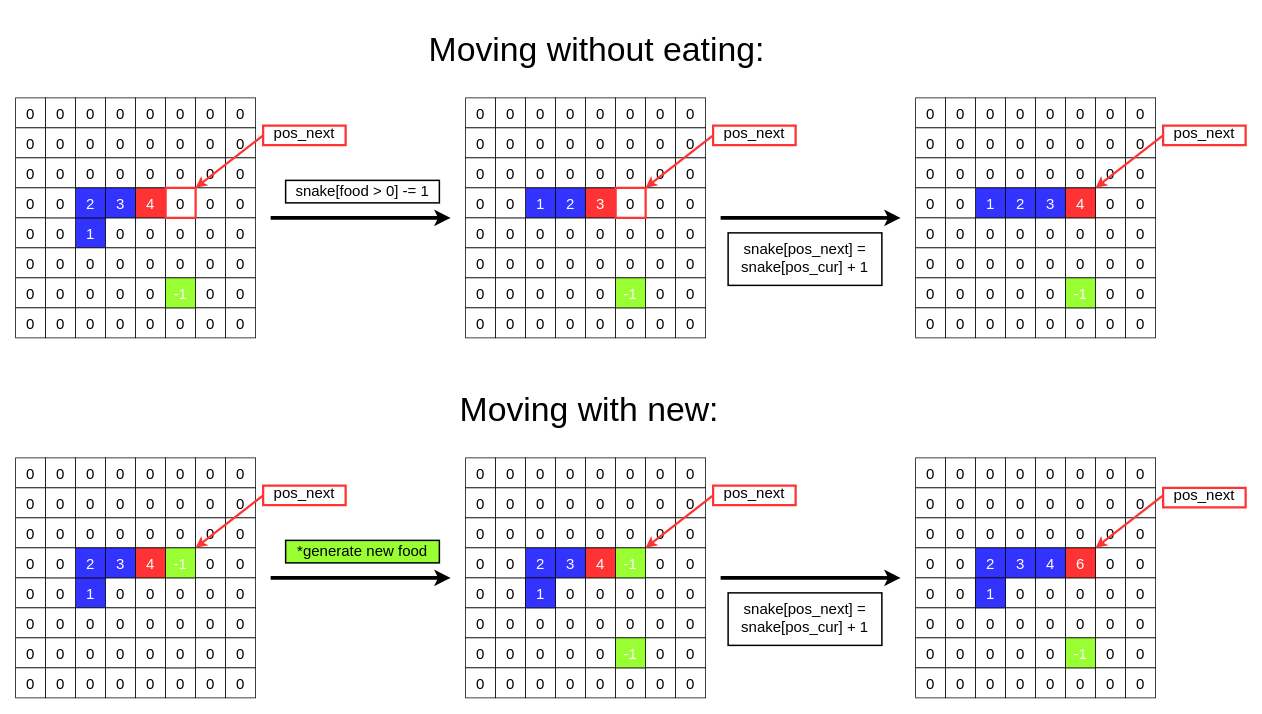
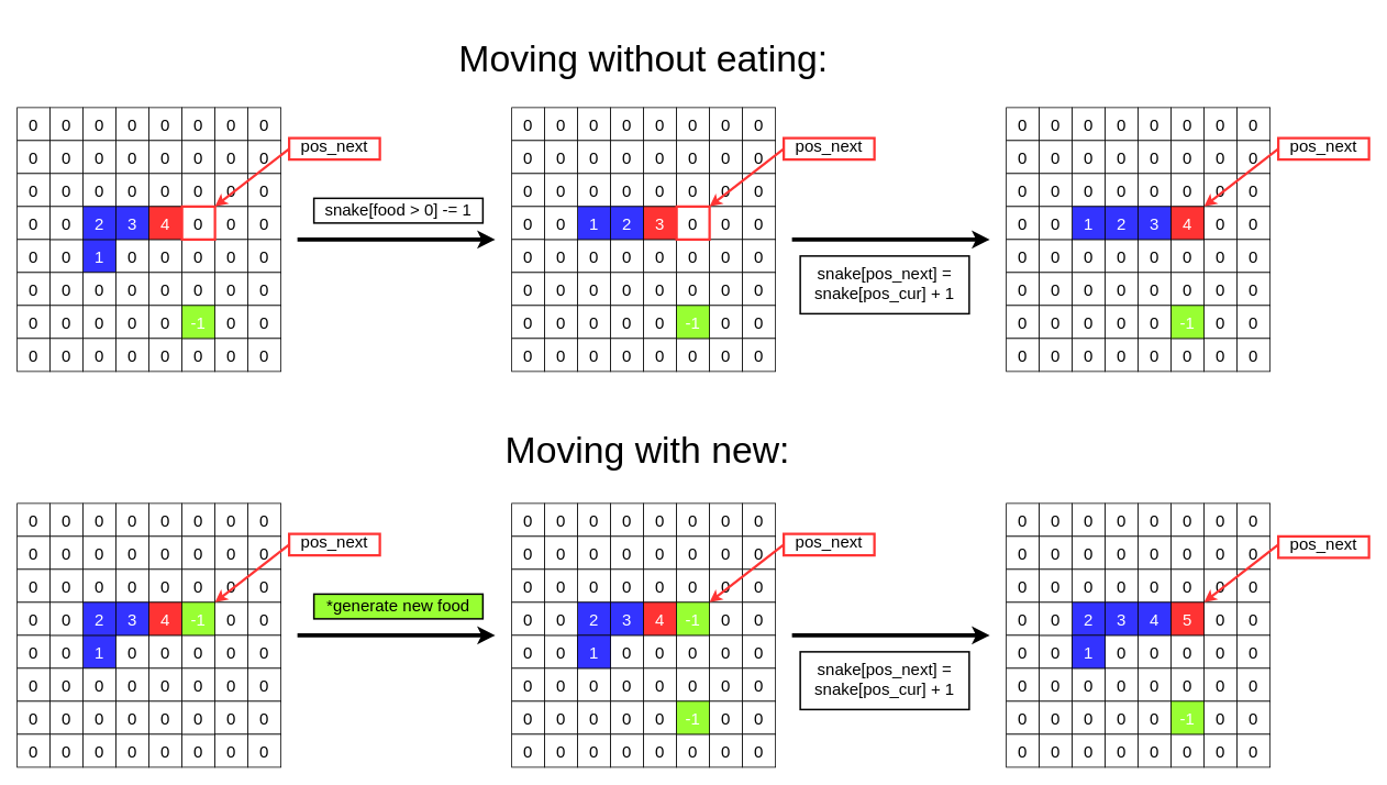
- <mxCell id="406" value="Moving without eating:" style="text;html=1;strokeColor=none;fillColor=none;align=center;verticalAlign=middle;whiteSpace=wrap;rounded=0;fontSize=45;fontColor=#000000;" vertex="1" parent="1"><mxGeometry x="415" y="20" width="760" height="90" as="geometry" /></mxCell>
+ <mxCell id="406" value="Moving without eating:" style="text;html=1;strokeColor=none;fillColor=none;align=center;verticalAlign=middle;whiteSpace=wrap;rounded=0;fontSize=45;fontColor=#000000;" vertex="1" parent="1"><mxGeometry x="400" y="25" width="760" height="90" as="geometry" /></mxCell>
- <mxCell id="398" value="6" style="whiteSpace=wrap;html=1;aspect=fixed;fontSize=20;fillColor=#FF3333;fontColor=#FFFFFF;" vertex="1" parent="1"><mxGeometry x="1420" y="730" width="40" height="40" as="geometry" /></mxCell>
+ <mxCell id="398" value="5" style="whiteSpace=wrap;html=1;aspect=fixed;fontSize=20;fillColor=#FF3333;fontColor=#FFFFFF;" vertex="1" parent="1"><mxGeometry x="1420" y="730" width="40" height="40" as="geometry" /></mxCell>
